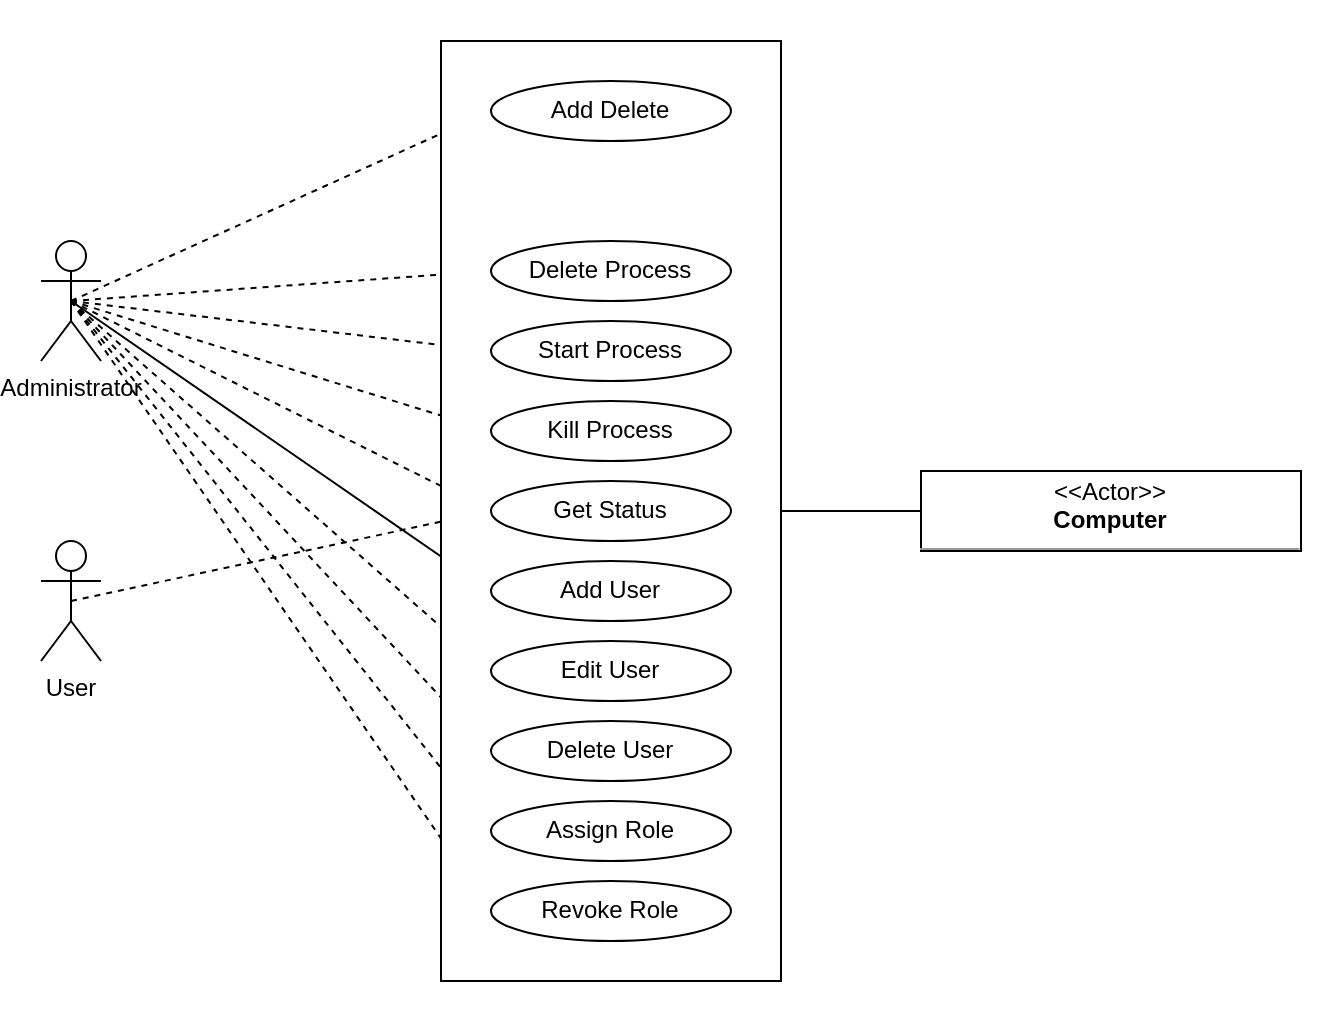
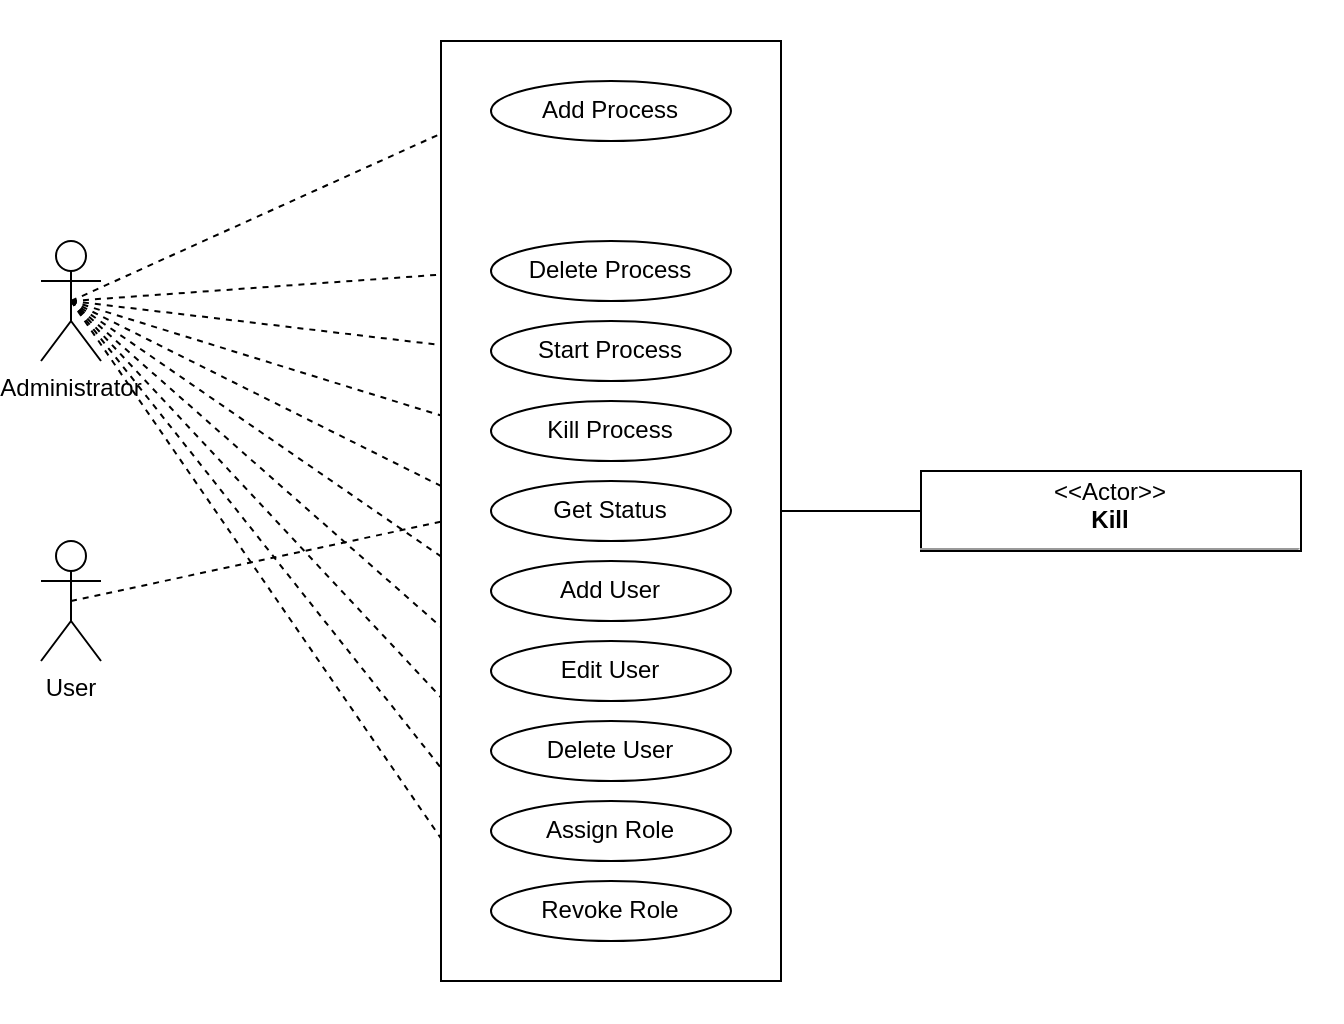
- <mxCell id="17" value="Add Delete" style="ellipse;whiteSpace=wrap;html=1;" vertex="1" parent="15"><mxGeometry x="25" y="20" width="120" height="30" as="geometry" /></mxCell>
+ <mxCell id="17" value="Add Process" style="ellipse;whiteSpace=wrap;html=1;" vertex="1" parent="15"><mxGeometry x="25" y="20" width="120" height="30" as="geometry" /></mxCell>
- <mxCell id="10" value="" style="endArrow=none;dashed=0;html=1;rounded=0;entryX=0;entryY=0.5;entryDx=0;entryDy=0;exitX=0.5;exitY=0.5;exitDx=0;exitDy=0;exitPerimeter=0;" edge="1" parent="1" source="2" target="18"><mxGeometry width="50" height="50" relative="1" as="geometry"><mxPoint x="50" y="160" as="sourcePoint" /><mxPoint x="320" y="135" as="targetPoint" /></mxGeometry></mxCell>
+ <mxCell id="10" value="" style="endArrow=none;dashed=1;html=1;rounded=0;entryX=0;entryY=0.5;entryDx=0;entryDy=0;exitX=0.5;exitY=0.5;exitDx=0;exitDy=0;exitPerimeter=0;" edge="1" parent="1" source="2" target="18"><mxGeometry width="50" height="50" relative="1" as="geometry"><mxPoint x="50" y="160" as="sourcePoint" /><mxPoint x="320" y="135" as="targetPoint" /></mxGeometry></mxCell>
- <mxCell id="27" value="&lt;p style=&quot;margin:0px;margin-top:4px;text-align:center;&quot;&gt;&amp;lt;&amp;lt;Actor&amp;gt;&amp;gt;&lt;br&gt;&lt;b&gt;Computer&lt;/b&gt;&lt;/p&gt;&lt;hr size=&quot;1&quot;&gt;" style="verticalAlign=top;align=left;overflow=fill;fontSize=12;fontFamily=Helvetica;html=1;" vertex="1" parent="1"><mxGeometry x="460" y="235" width="190" height="40" as="geometry" /></mxCell>
+ <mxCell id="27" value="&lt;p style=&quot;margin:0px;margin-top:4px;text-align:center;&quot;&gt;&amp;lt;&amp;lt;Actor&amp;gt;&amp;gt;&lt;br&gt;&lt;b&gt;Kill&lt;/b&gt;&lt;/p&gt;&lt;hr size=&quot;1&quot;&gt;" style="verticalAlign=top;align=left;overflow=fill;fontSize=12;fontFamily=Helvetica;html=1;" vertex="1" parent="1"><mxGeometry x="460" y="235" width="190" height="40" as="geometry" /></mxCell>
